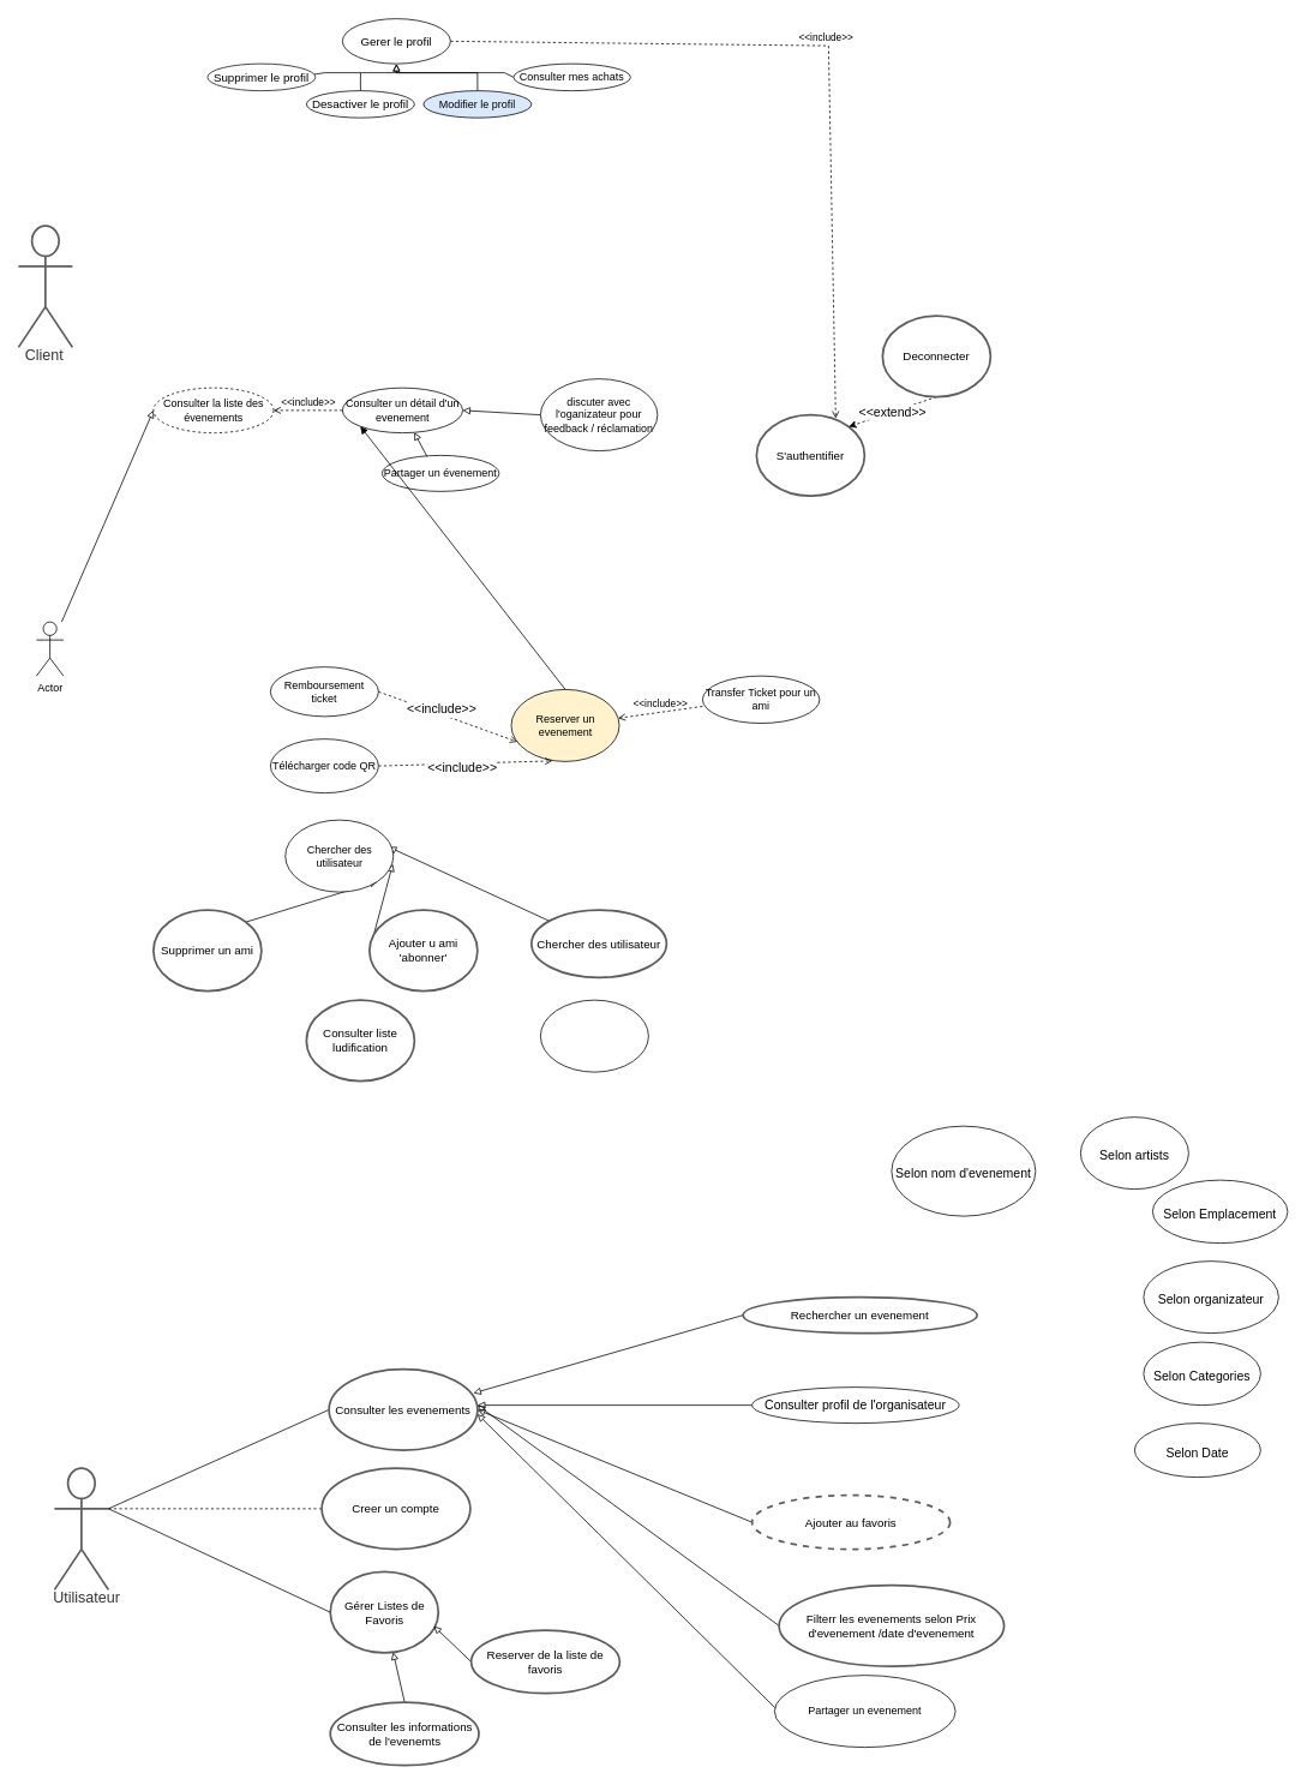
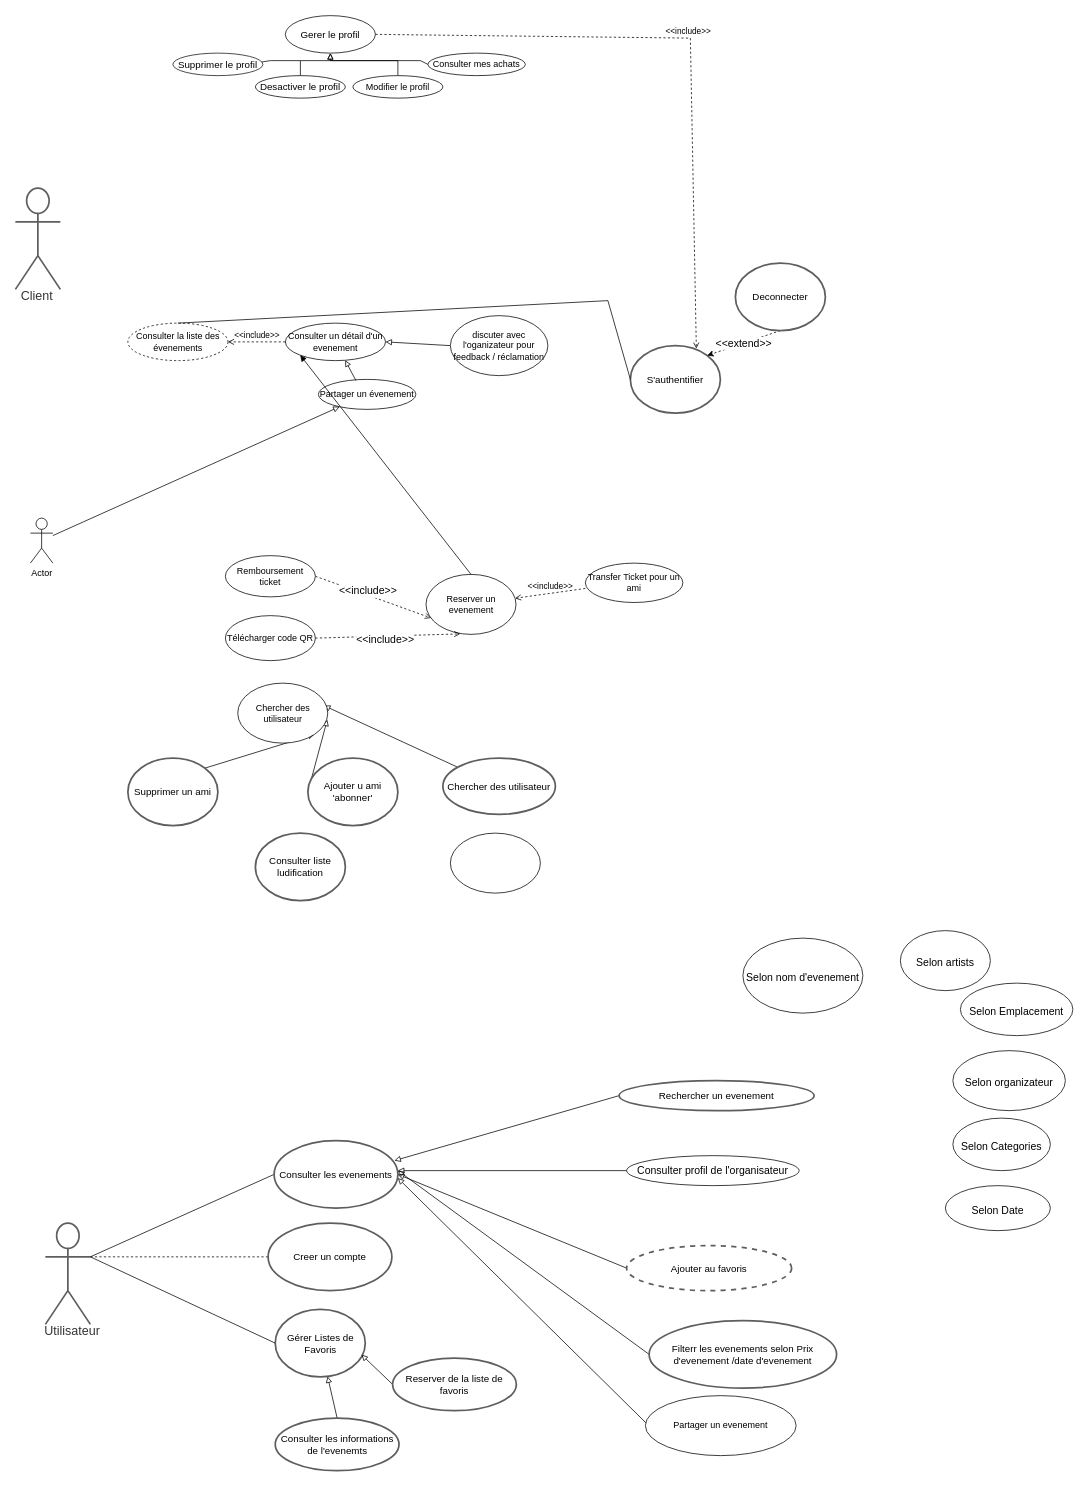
- <mxCell id="14" value="Modifier le profil" style="ellipse;whiteSpace=wrap;html=1;fillColor=#dae8fc;" vertex="1" parent="1"><mxGeometry x="470" y="100" width="120" height="30" as="geometry" /></mxCell>
+ <mxCell id="14" value="Modifier le profil" style="ellipse;whiteSpace=wrap;html=1;" vertex="1" parent="1"><mxGeometry x="470" y="100" width="120" height="30" as="geometry" /></mxCell>
+ <mxCell id="41" value="" style="endArrow=none;html=1;rounded=0;entryX=0;entryY=0.5;entryDx=0;entryDy=0;exitX=0.5;exitY=0;exitDx=0;exitDy=0;" edge="1" parent="1" source="25" target="21"><mxGeometry width="50" height="50" relative="1" as="geometry"><mxPoint x="687.5" y="560" as="sourcePoint" /><mxPoint x="737.5" y="510" as="targetPoint" /><Array as="points"><mxPoint x="810" y="400" /></Array></mxGeometry></mxCell>
- <mxCell id="38" style="edgeStyle=none;rounded=0;orthogonalLoop=1;jettySize=auto;html=1;entryX=0;entryY=0.5;entryDx=0;entryDy=0;endArrow=block;endFill=0;" edge="1" parent="1" source="39" target="25"><mxGeometry relative="1" as="geometry" /></mxCell>
+ <mxCell id="38" style="edgeStyle=none;rounded=0;orthogonalLoop=1;jettySize=auto;html=1;endArrow=block;endFill=0;" edge="1" parent="1" source="39" target="30"><mxGeometry relative="1" as="geometry" /></mxCell>
- <mxCell id="15" value="Reserver un evenement" style="ellipse;whiteSpace=wrap;html=1;fillColor=#fff2cc;" vertex="1" parent="1"><mxGeometry x="567.5" y="765" width="120" height="80" as="geometry" /></mxCell>
+ <mxCell id="15" value="Reserver un evenement" style="ellipse;whiteSpace=wrap;html=1;" vertex="1" parent="1"><mxGeometry x="567.5" y="765" width="120" height="80" as="geometry" /></mxCell>
